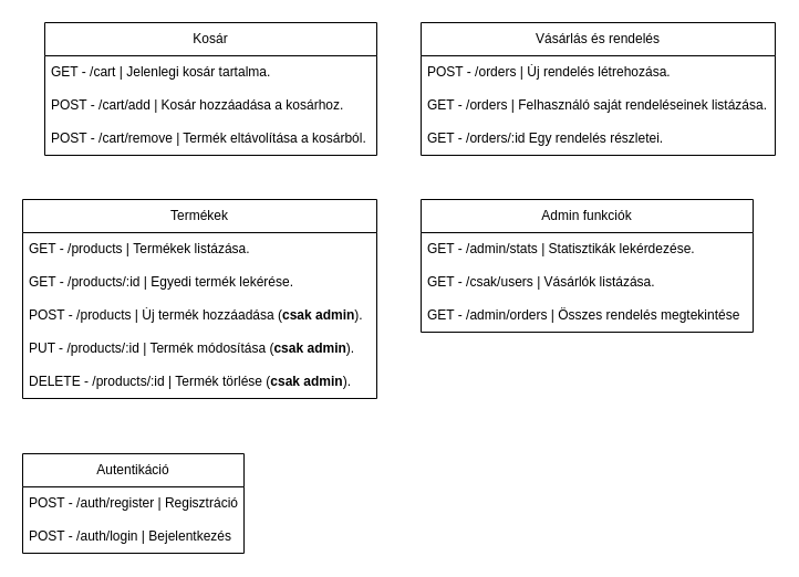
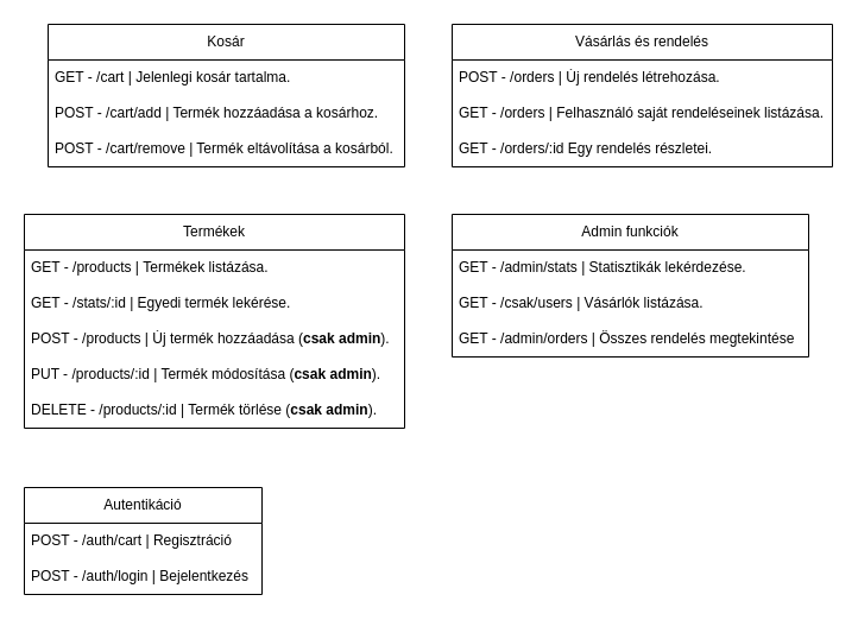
- <mxCell id="13" value="POST - /cart/add | Kosár hozzáadása a kosárhoz." style="text;strokeColor=none;fillColor=none;align=left;verticalAlign=middle;spacingLeft=4;spacingRight=4;overflow=hidden;points=[[0,0.5],[1,0.5]];portConstraint=eastwest;rotatable=0;whiteSpace=wrap;html=1;" vertex="1" parent="11"><mxGeometry y="60" width="300" height="30" as="geometry" /></mxCell>
+ <mxCell id="13" value="POST - /cart/add | Termék hozzáadása a kosárhoz." style="text;strokeColor=none;fillColor=none;align=left;verticalAlign=middle;spacingLeft=4;spacingRight=4;overflow=hidden;points=[[0,0.5],[1,0.5]];portConstraint=eastwest;rotatable=0;whiteSpace=wrap;html=1;" vertex="1" parent="11"><mxGeometry y="60" width="300" height="30" as="geometry" /></mxCell>
- <mxCell id="7" value="GET - /products/:id |&amp;nbsp;Egyedi termék lekérése." style="text;strokeColor=none;fillColor=none;align=left;verticalAlign=middle;spacingLeft=4;spacingRight=4;overflow=hidden;points=[[0,0.5],[1,0.5]];portConstraint=eastwest;rotatable=0;whiteSpace=wrap;html=1;" vertex="1" parent="5"><mxGeometry y="60" width="320" height="30" as="geometry" /></mxCell>
+ <mxCell id="7" value="GET - /stats/:id |&amp;nbsp;Egyedi termék lekérése." style="text;strokeColor=none;fillColor=none;align=left;verticalAlign=middle;spacingLeft=4;spacingRight=4;overflow=hidden;points=[[0,0.5],[1,0.5]];portConstraint=eastwest;rotatable=0;whiteSpace=wrap;html=1;" vertex="1" parent="5"><mxGeometry y="60" width="320" height="30" as="geometry" /></mxCell>
- <mxCell id="3" value="POST - /auth/register | Regisztráció" style="text;strokeColor=none;fillColor=none;align=left;verticalAlign=middle;spacingLeft=4;spacingRight=4;overflow=hidden;points=[[0,0.5],[1,0.5]];portConstraint=eastwest;rotatable=0;whiteSpace=wrap;html=1;" vertex="1" parent="2"><mxGeometry y="30" width="200" height="30" as="geometry" /></mxCell>
+ <mxCell id="3" value="POST - /auth/cart | Regisztráció" style="text;strokeColor=none;fillColor=none;align=left;verticalAlign=middle;spacingLeft=4;spacingRight=4;overflow=hidden;points=[[0,0.5],[1,0.5]];portConstraint=eastwest;rotatable=0;whiteSpace=wrap;html=1;" vertex="1" parent="2"><mxGeometry y="30" width="200" height="30" as="geometry" /></mxCell>
